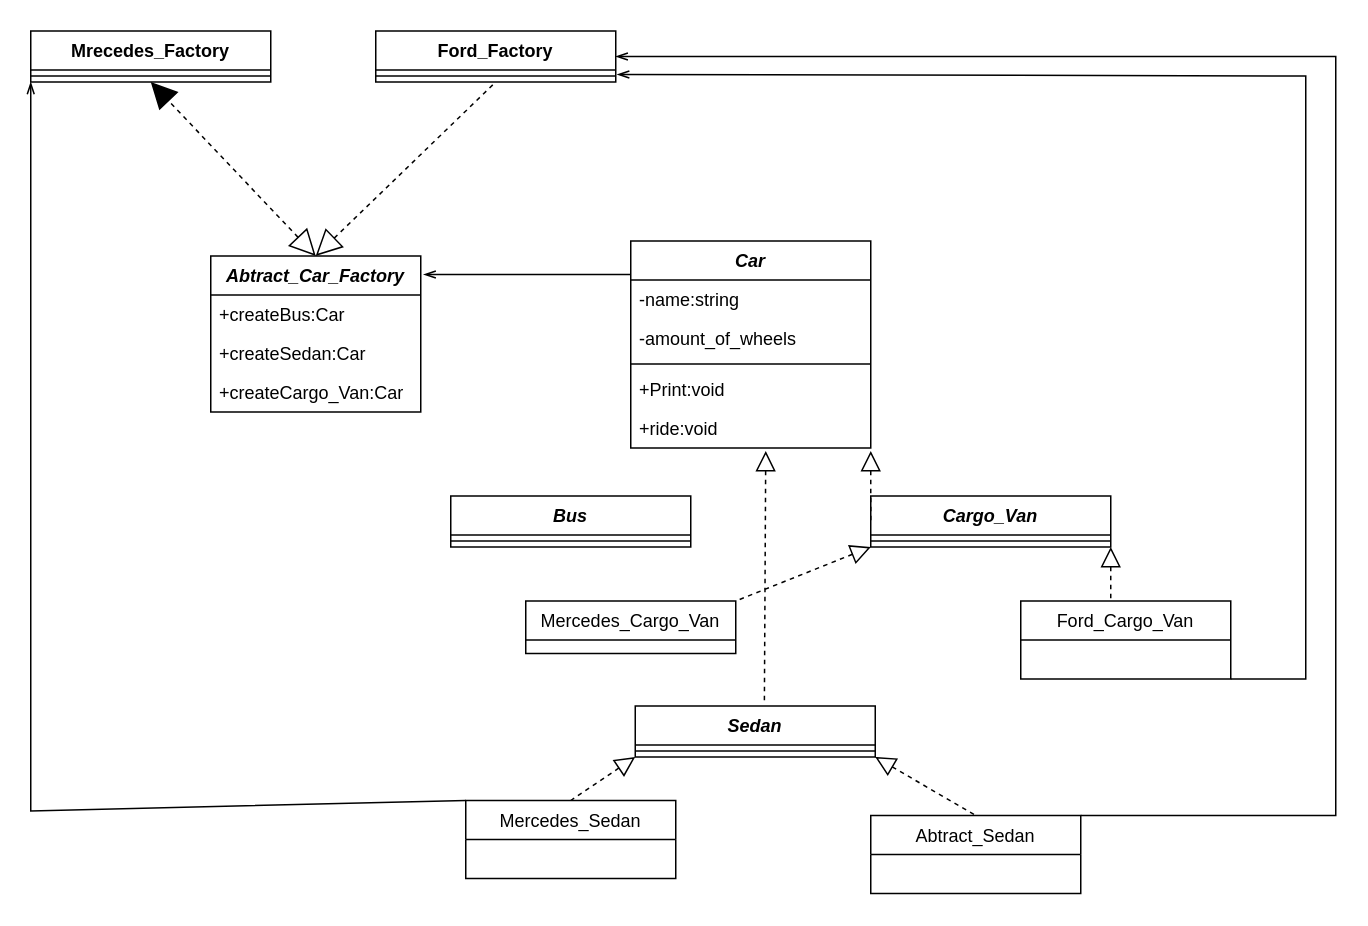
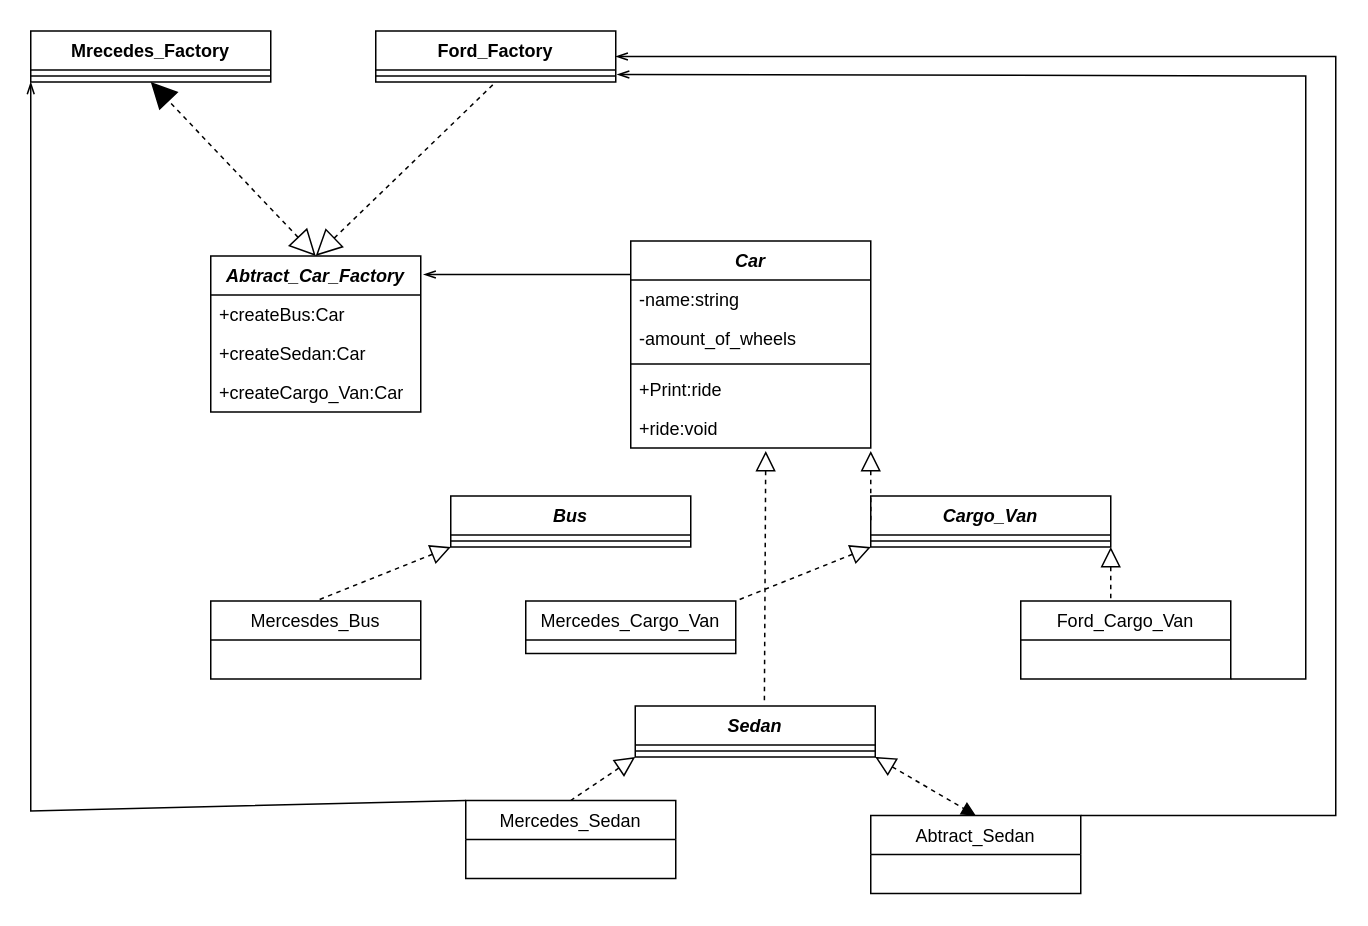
- <mxCell id="6" value="+Print:void" style="text;strokeColor=none;fillColor=none;align=left;verticalAlign=top;spacingLeft=4;spacingRight=4;overflow=hidden;rotatable=0;points=[[0,0.5],[1,0.5]];portConstraint=eastwest;" parent="2" vertex="1"><mxGeometry y="86" width="160" height="26" as="geometry" /></mxCell>
+ <mxCell id="6" value="+Print:ride" style="text;strokeColor=none;fillColor=none;align=left;verticalAlign=top;spacingLeft=4;spacingRight=4;overflow=hidden;rotatable=0;points=[[0,0.5],[1,0.5]];portConstraint=eastwest;" parent="2" vertex="1"><mxGeometry y="86" width="160" height="26" as="geometry" /></mxCell>
+ <mxCell id="36" value="" style="endArrow=none;html=1;rounded=0;startSize=11;endSize=7;entryX=0.5;entryY=0;entryDx=0;entryDy=0;dashed=1;startArrow=block;startFill=0;exitX=0;exitY=1;exitDx=0;exitDy=0;" edge="1" parent="1" source="8" target="27"><mxGeometry width="50" height="50" relative="1" as="geometry"><mxPoint x="380" y="540" as="sourcePoint" /><mxPoint x="730" y="490" as="targetPoint" /><Array as="points" /></mxGeometry></mxCell>
+ <mxCell id="27" value="Mercesdes_Bus" style="swimlane;fontStyle=0;childLayout=stackLayout;horizontal=1;startSize=26;fillColor=none;horizontalStack=0;resizeParent=1;resizeParentMax=0;resizeLast=0;collapsible=1;marginBottom=0;" vertex="1" parent="1"><mxGeometry x="140" y="400" width="140" height="52" as="geometry" /></mxCell>
- <mxCell id="32" value="" style="endArrow=none;html=1;rounded=0;startSize=11;endSize=7;entryX=0.5;entryY=0;entryDx=0;entryDy=0;exitX=1;exitY=1;exitDx=0;exitDy=0;dashed=1;startArrow=block;startFill=0;" edge="1" parent="1" source="10" target="29"><mxGeometry width="50" height="50" relative="1" as="geometry"><mxPoint x="432.56" y="307.844" as="sourcePoint" /><mxPoint x="390" y="520" as="targetPoint" /><Array as="points" /></mxGeometry></mxCell>
+ <mxCell id="32" value="" style="endArrow=block;html=1;rounded=0;startSize=11;endSize=7;entryX=0.5;entryY=0;entryDx=0;entryDy=0;exitX=1;exitY=1;exitDx=0;exitDy=0;dashed=1;startArrow=block;startFill=0;" edge="1" parent="1" source="10" target="29"><mxGeometry width="50" height="50" relative="1" as="geometry"><mxPoint x="432.56" y="307.844" as="sourcePoint" /><mxPoint x="390" y="520" as="targetPoint" /><Array as="points" /></mxGeometry></mxCell>
